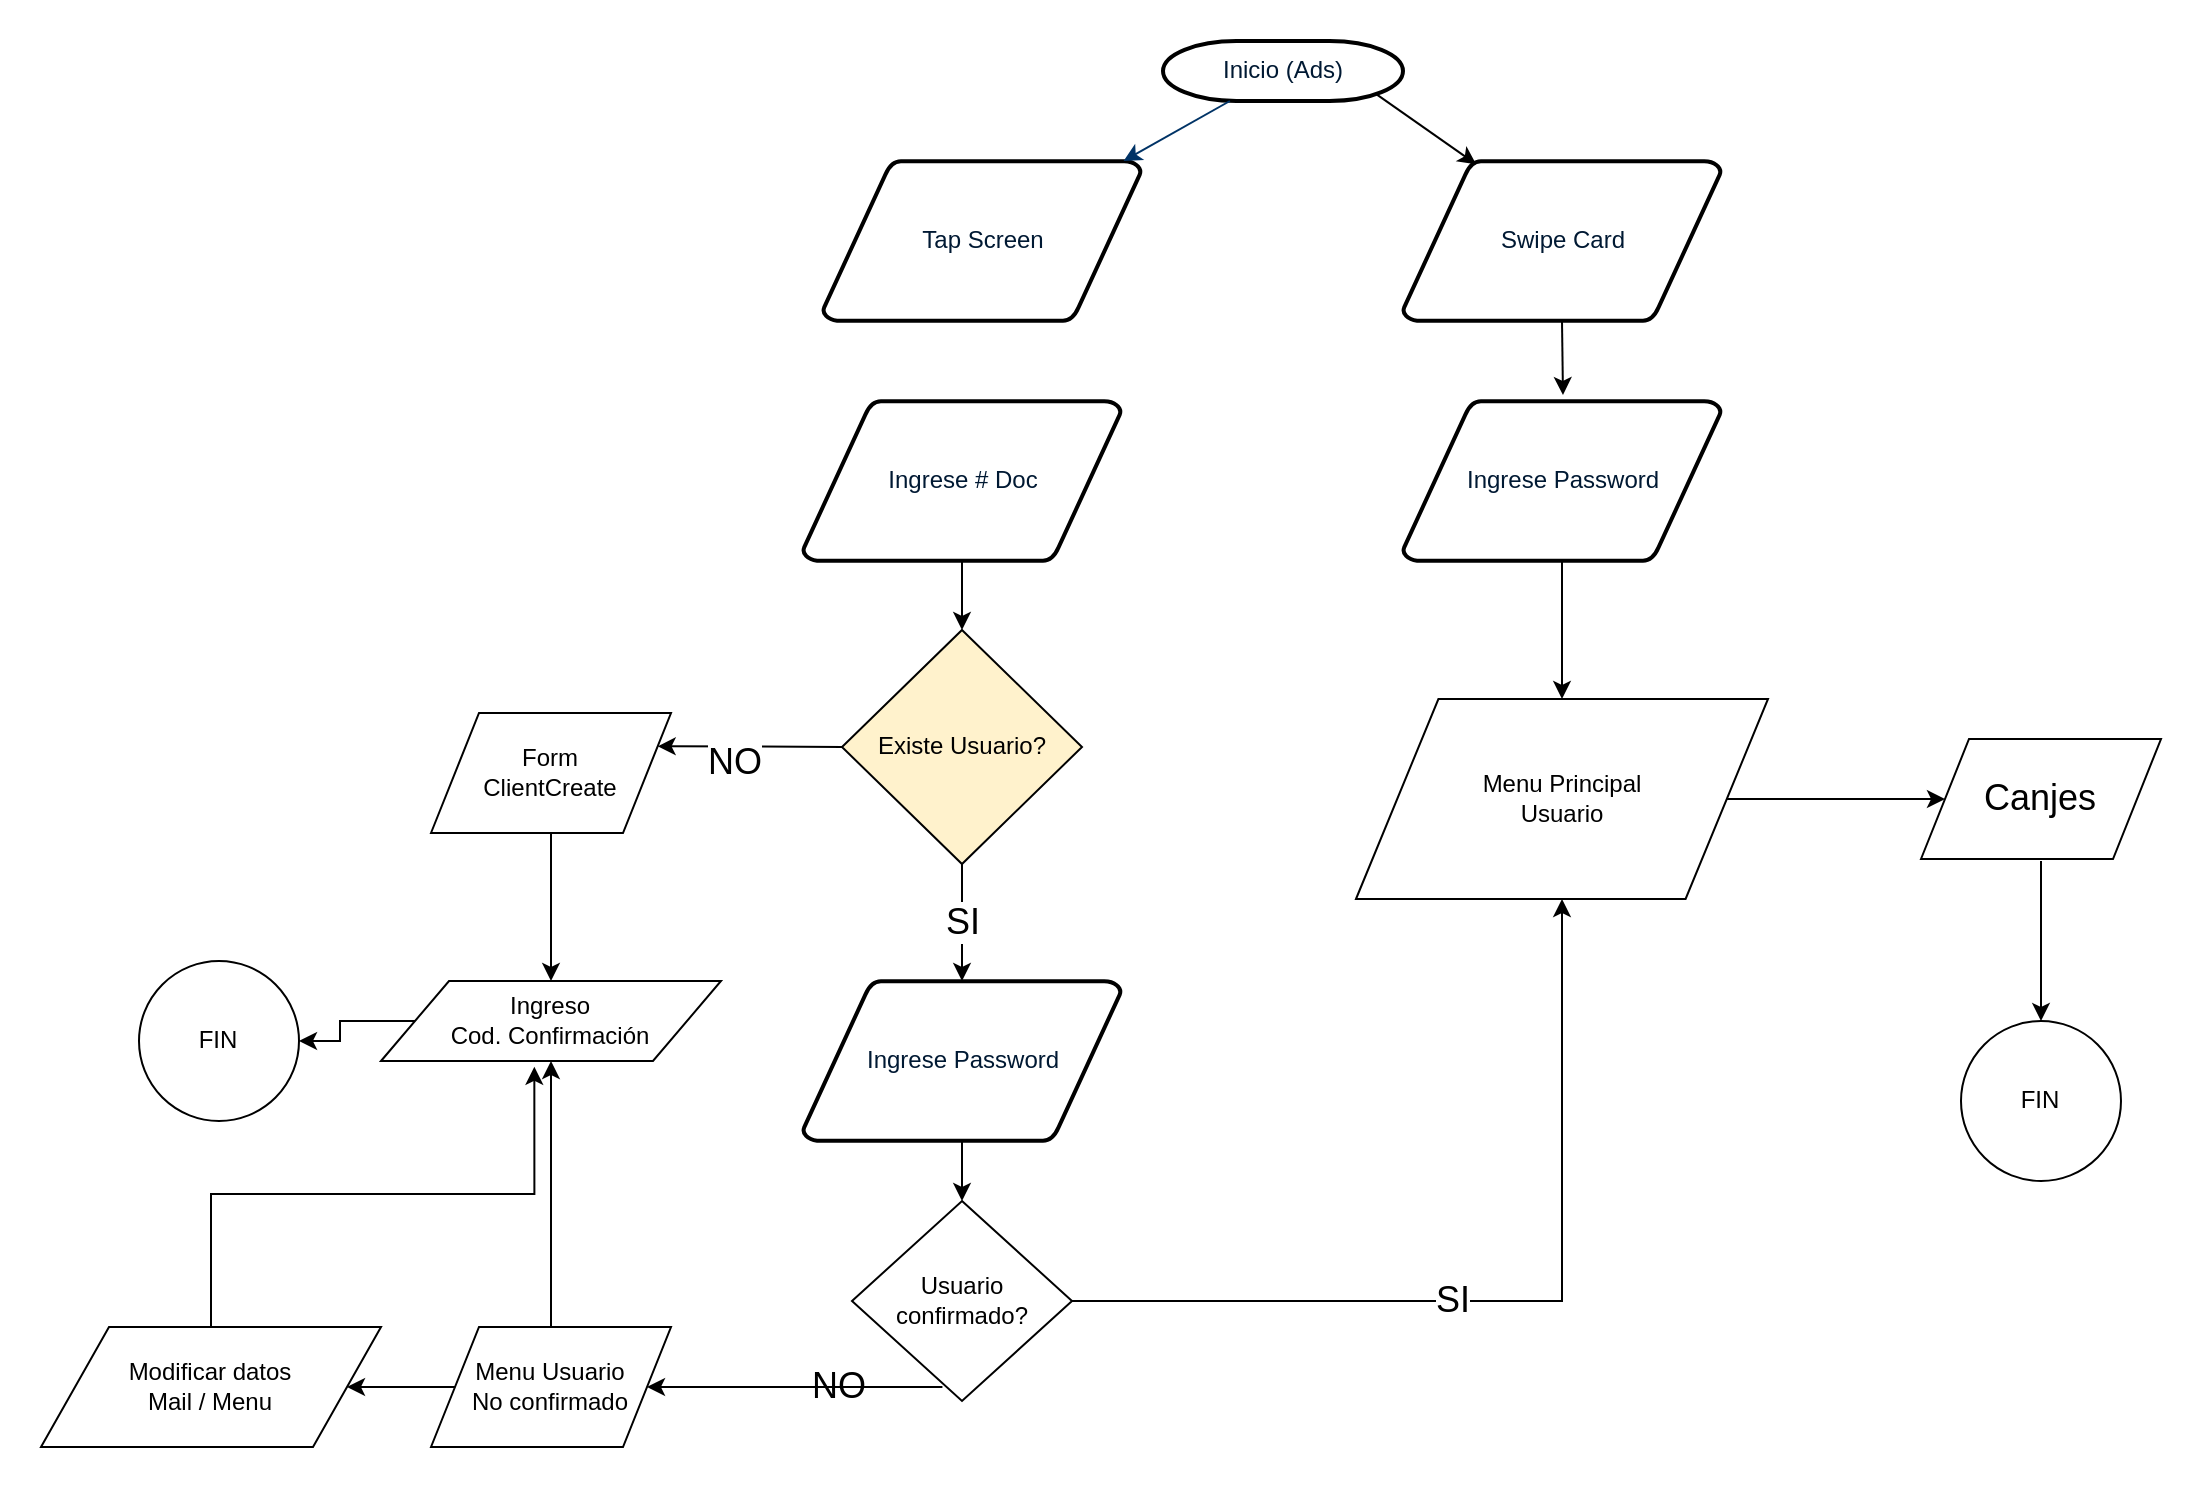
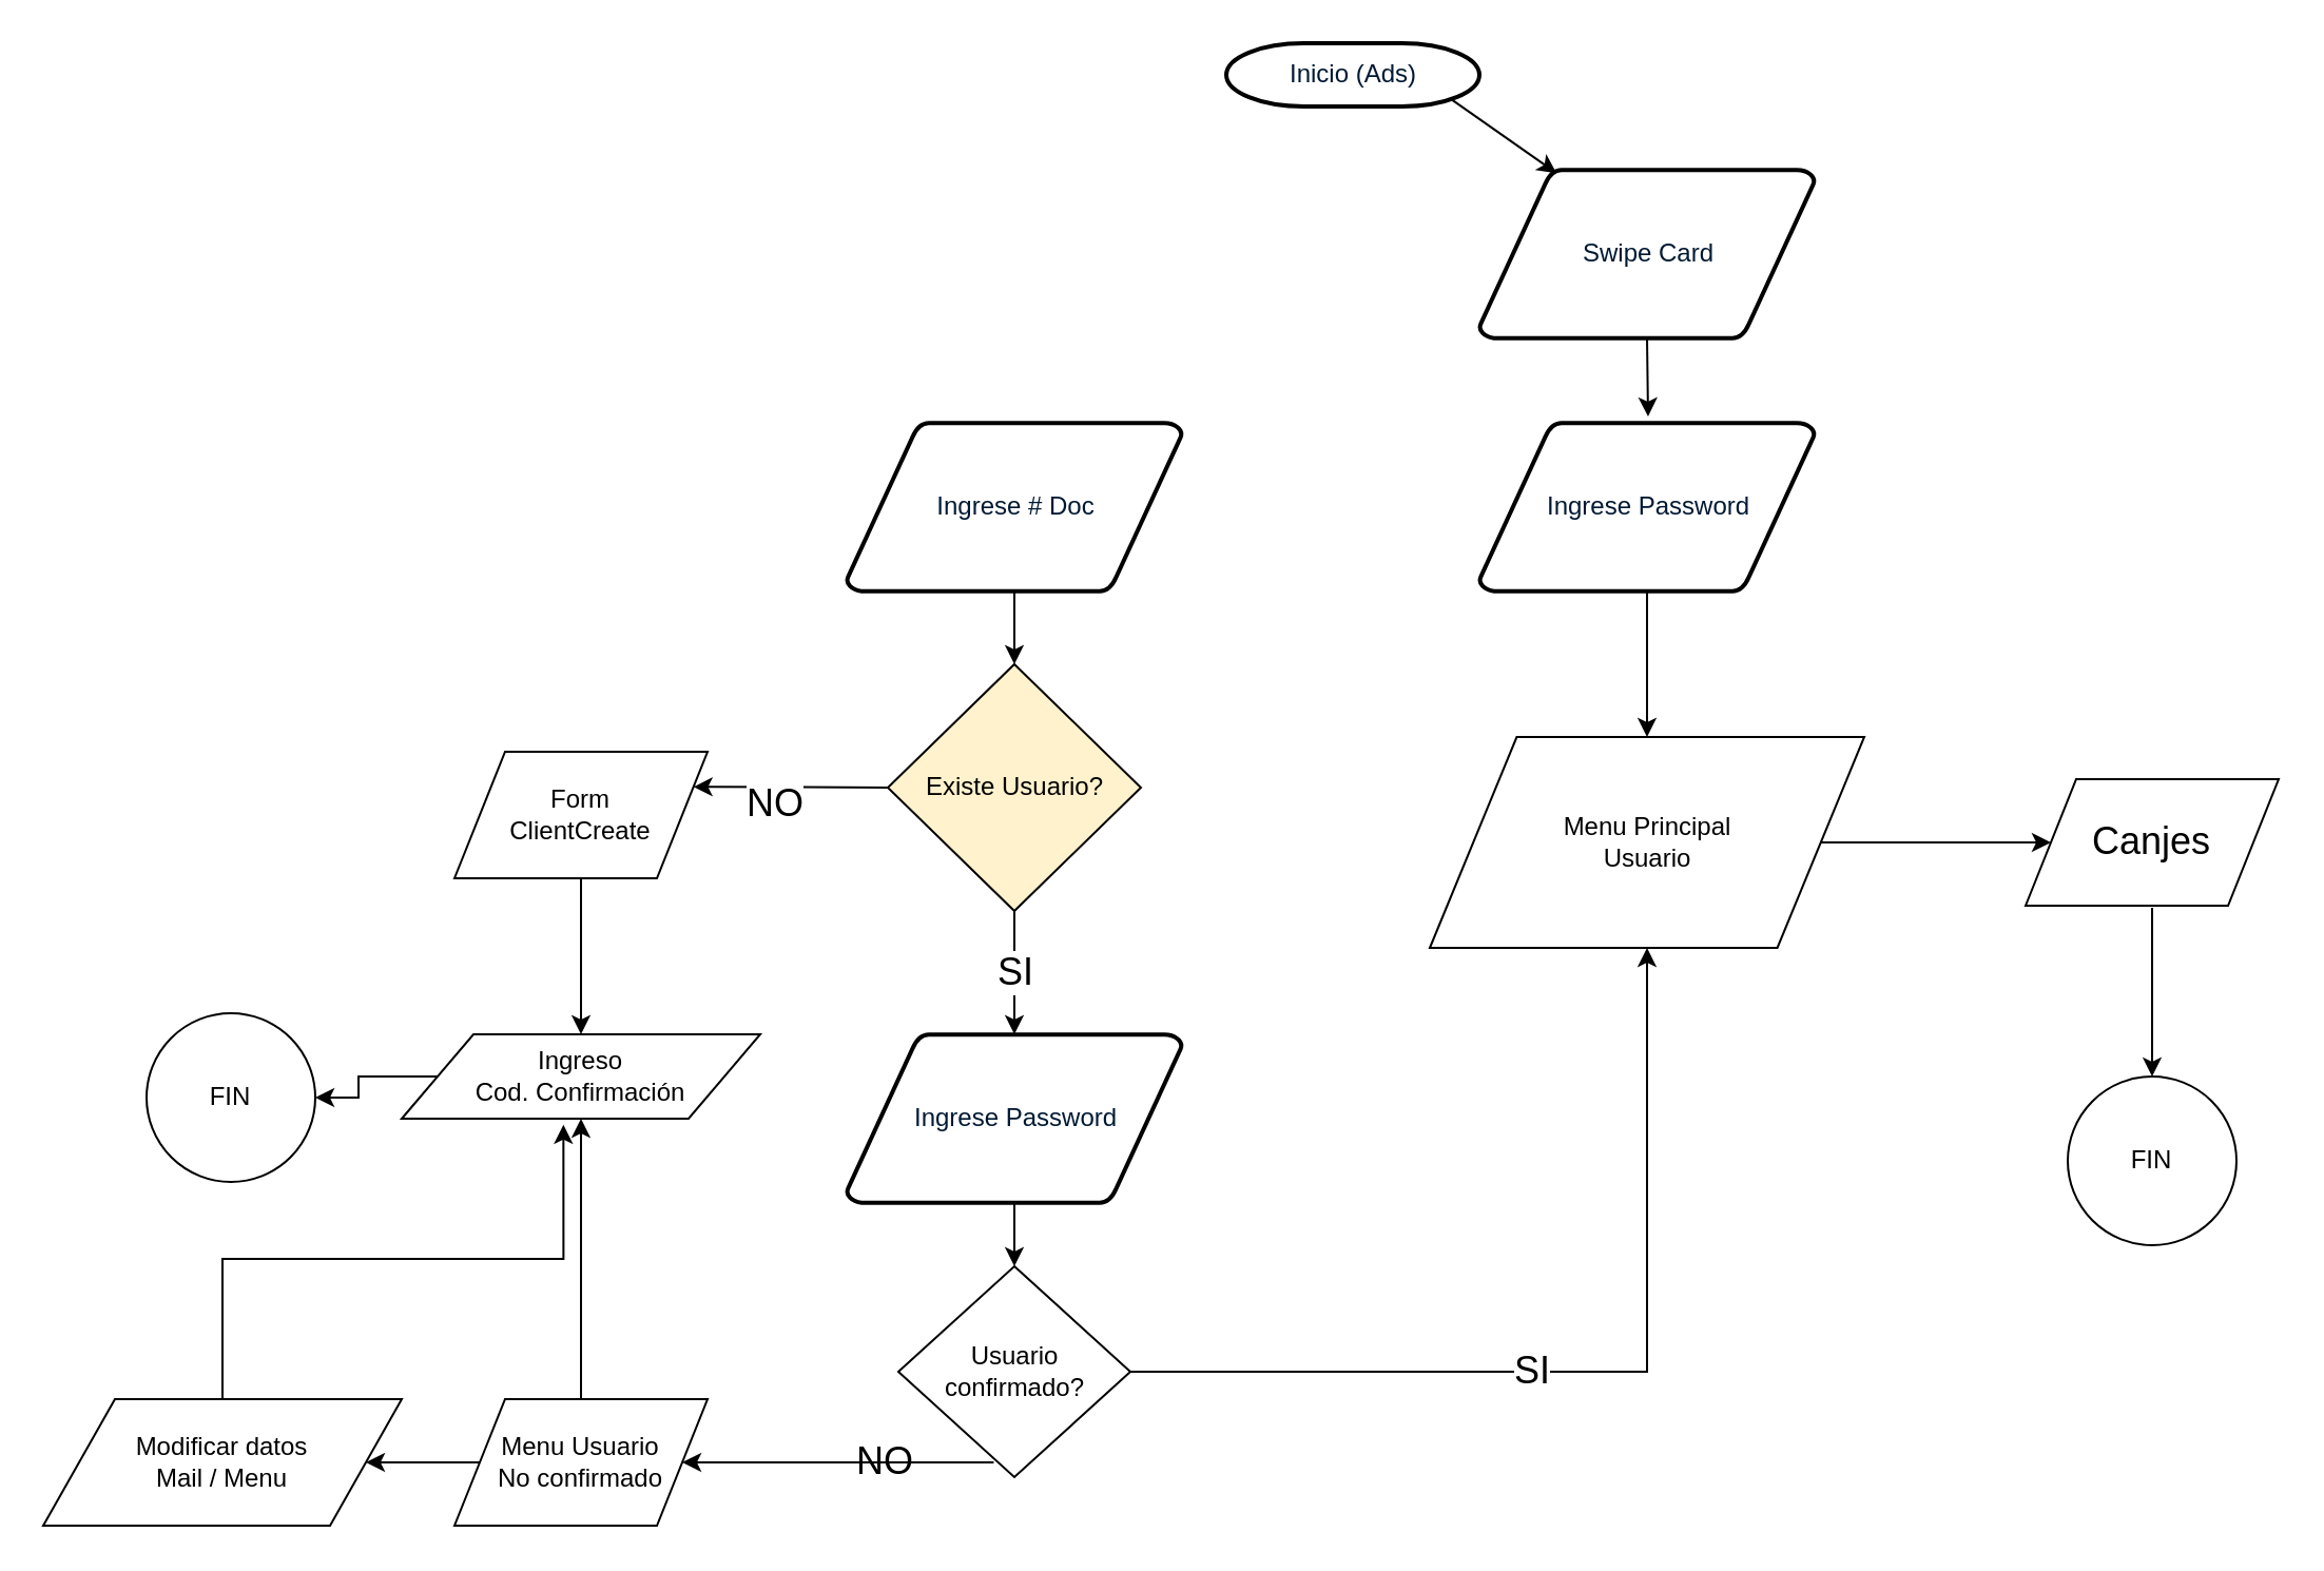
- <mxCell id="6" style="fontColor=#001933;fontStyle=1;strokeColor=#003366;strokeWidth=1;html=1;" parent="1" source="2" target="3" edge="1"><mxGeometry relative="1" as="geometry" /></mxCell>
- <mxCell id="3" value="Tap Screen" style="shape=mxgraph.flowchart.data;fillColor=#FFFFFF;strokeColor=#000000;strokeWidth=2;gradientColor=none;gradientDirection=north;fontColor=#001933;fontStyle=0;html=1;" parent="1" vertex="1"><mxGeometry x="411" y="80" width="159" height="80" as="geometry" /></mxCell>
